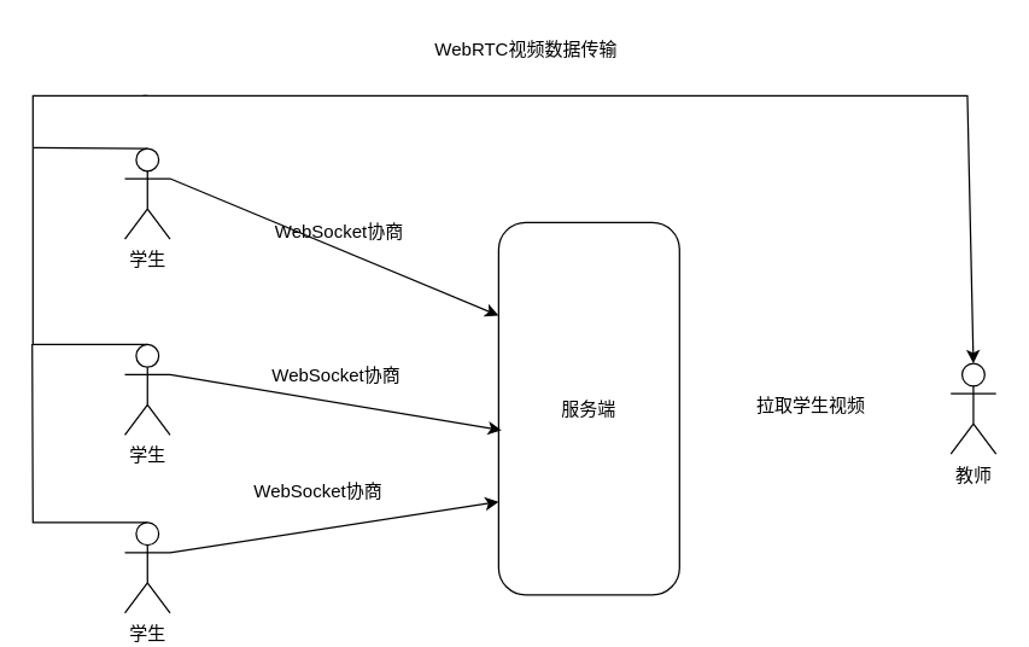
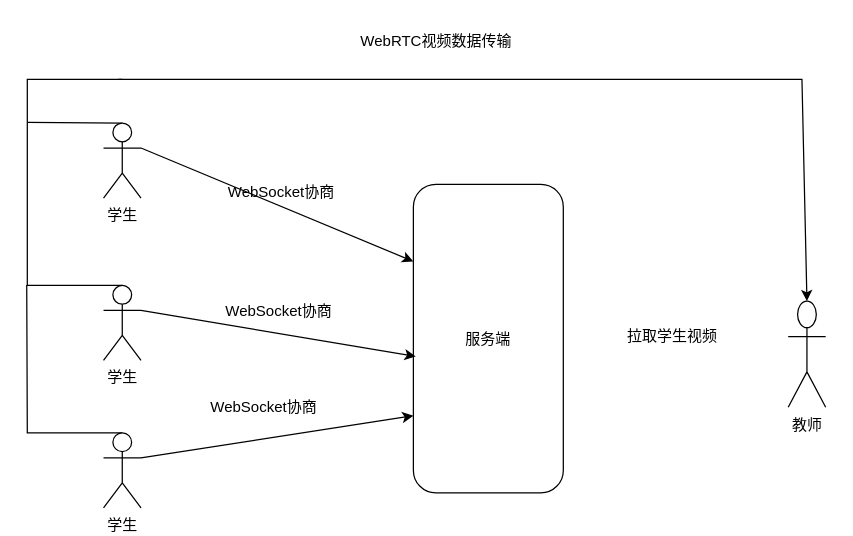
- <mxCell id="7" value="教师" style="shape=umlActor;verticalLabelPosition=bottom;verticalAlign=top;html=1;strokeColor=#000000;fontColor=#000000;" parent="1" vertex="1"><mxGeometry x="630" y="240.5" width="30" height="60" as="geometry" /></mxCell>
+ <mxCell id="7" value="教师" style="shape=umlActor;verticalLabelPosition=bottom;verticalAlign=top;html=1;strokeColor=#000000;fontColor=#000000;" parent="1" vertex="1"><mxGeometry x="630" y="240.5" width="30" height="85" as="geometry" /></mxCell>
